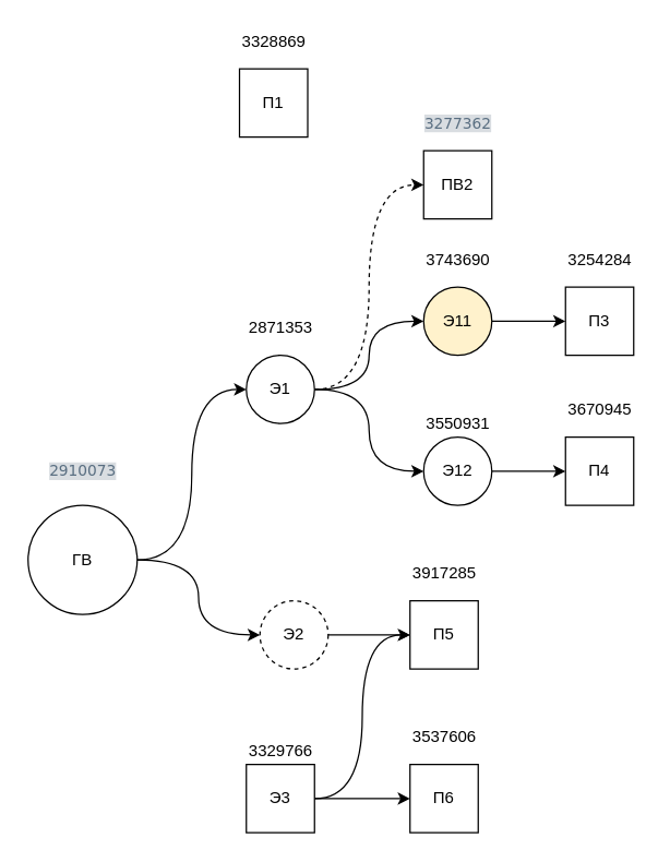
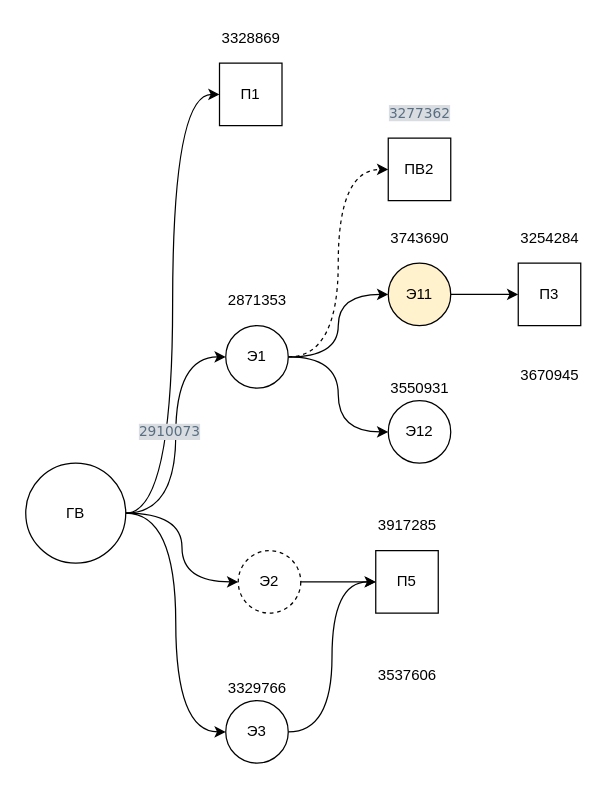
+ <mxCell id="4" style="edgeStyle=orthogonalEdgeStyle;orthogonalLoop=1;jettySize=auto;html=1;entryX=0;entryY=0.5;entryDx=0;entryDy=0;curved=1;" edge="1" parent="1" source="6" target="24"><mxGeometry relative="1" as="geometry" /></mxCell>
- <mxCell id="26" value="&lt;span style=&quot;color: rgb(89 , 110 , 129) ; font-family: &amp;#34;verdana&amp;#34; , &amp;#34;dejavu sans&amp;#34; , &amp;#34;geneva&amp;#34; , &amp;#34;tahoma&amp;#34; , sans-serif ; font-size: 11px ; font-style: normal ; font-weight: 400 ; letter-spacing: normal ; text-indent: 0px ; text-transform: none ; word-spacing: 0px ; background-color: rgb(217 , 221 , 225) ; display: inline ; float: none&quot;&gt;2910073&lt;/span&gt;" style="text;html=1;align=center;verticalAlign=middle;resizable=0;points=[];autosize=1;strokeColor=none;fillColor=none;" vertex="1" parent="1"><mxGeometry x="30" y="335" width="60" height="20" as="geometry" /></mxCell>
+ <mxCell id="26" value="&lt;span style=&quot;color: rgb(89 , 110 , 129) ; font-family: &amp;#34;verdana&amp;#34; , &amp;#34;dejavu sans&amp;#34; , &amp;#34;geneva&amp;#34; , &amp;#34;tahoma&amp;#34; , sans-serif ; font-size: 11px ; font-style: normal ; font-weight: 400 ; letter-spacing: normal ; text-indent: 0px ; text-transform: none ; word-spacing: 0px ; background-color: rgb(217 , 221 , 225) ; display: inline ; float: none&quot;&gt;2910073&lt;/span&gt;" style="text;html=1;align=center;verticalAlign=middle;resizable=0;points=[];autosize=1;strokeColor=none;fillColor=none;" vertex="1" parent="1"><mxGeometry x="105" y="335" width="60" height="20" as="geometry" /></mxCell>
- <mxCell id="18" style="edgeStyle=orthogonalEdgeStyle;curved=1;orthogonalLoop=1;jettySize=auto;html=1;entryX=0;entryY=0.5;entryDx=0;entryDy=0;" edge="1" parent="1" source="19" target="21"><mxGeometry relative="1" as="geometry" /></mxCell>
- <mxCell id="21" value="П4" style="whiteSpace=wrap;html=1;aspect=fixed;" vertex="1" parent="1"><mxGeometry x="414" y="320" width="50" height="50" as="geometry" /></mxCell>
+ <mxCell id="5" style="edgeStyle=orthogonalEdgeStyle;orthogonalLoop=1;jettySize=auto;html=1;entryX=0;entryY=0.5;entryDx=0;entryDy=0;curved=1;" edge="1" parent="1" source="6" target="15"><mxGeometry relative="1" as="geometry" /></mxCell>
- <mxCell id="15" value="Э3" style="whiteSpace=wrap;html=1;aspect=fixed;rounded=0;" vertex="1" parent="1"><mxGeometry x="180" y="560" width="50" height="50" as="geometry" /></mxCell>
+ <mxCell id="15" value="Э3" style="ellipse;whiteSpace=wrap;html=1;aspect=fixed;" vertex="1" parent="1"><mxGeometry x="180" y="560" width="50" height="50" as="geometry" /></mxCell>
- <mxCell id="13" style="edgeStyle=orthogonalEdgeStyle;curved=1;orthogonalLoop=1;jettySize=auto;html=1;entryX=0;entryY=0.5;entryDx=0;entryDy=0;" edge="1" parent="1" source="15" target="22"><mxGeometry relative="1" as="geometry" /></mxCell>
- <mxCell id="22" value="П6" style="whiteSpace=wrap;html=1;aspect=fixed;" vertex="1" parent="1"><mxGeometry x="300" y="560" width="50" height="50" as="geometry" /></mxCell>
